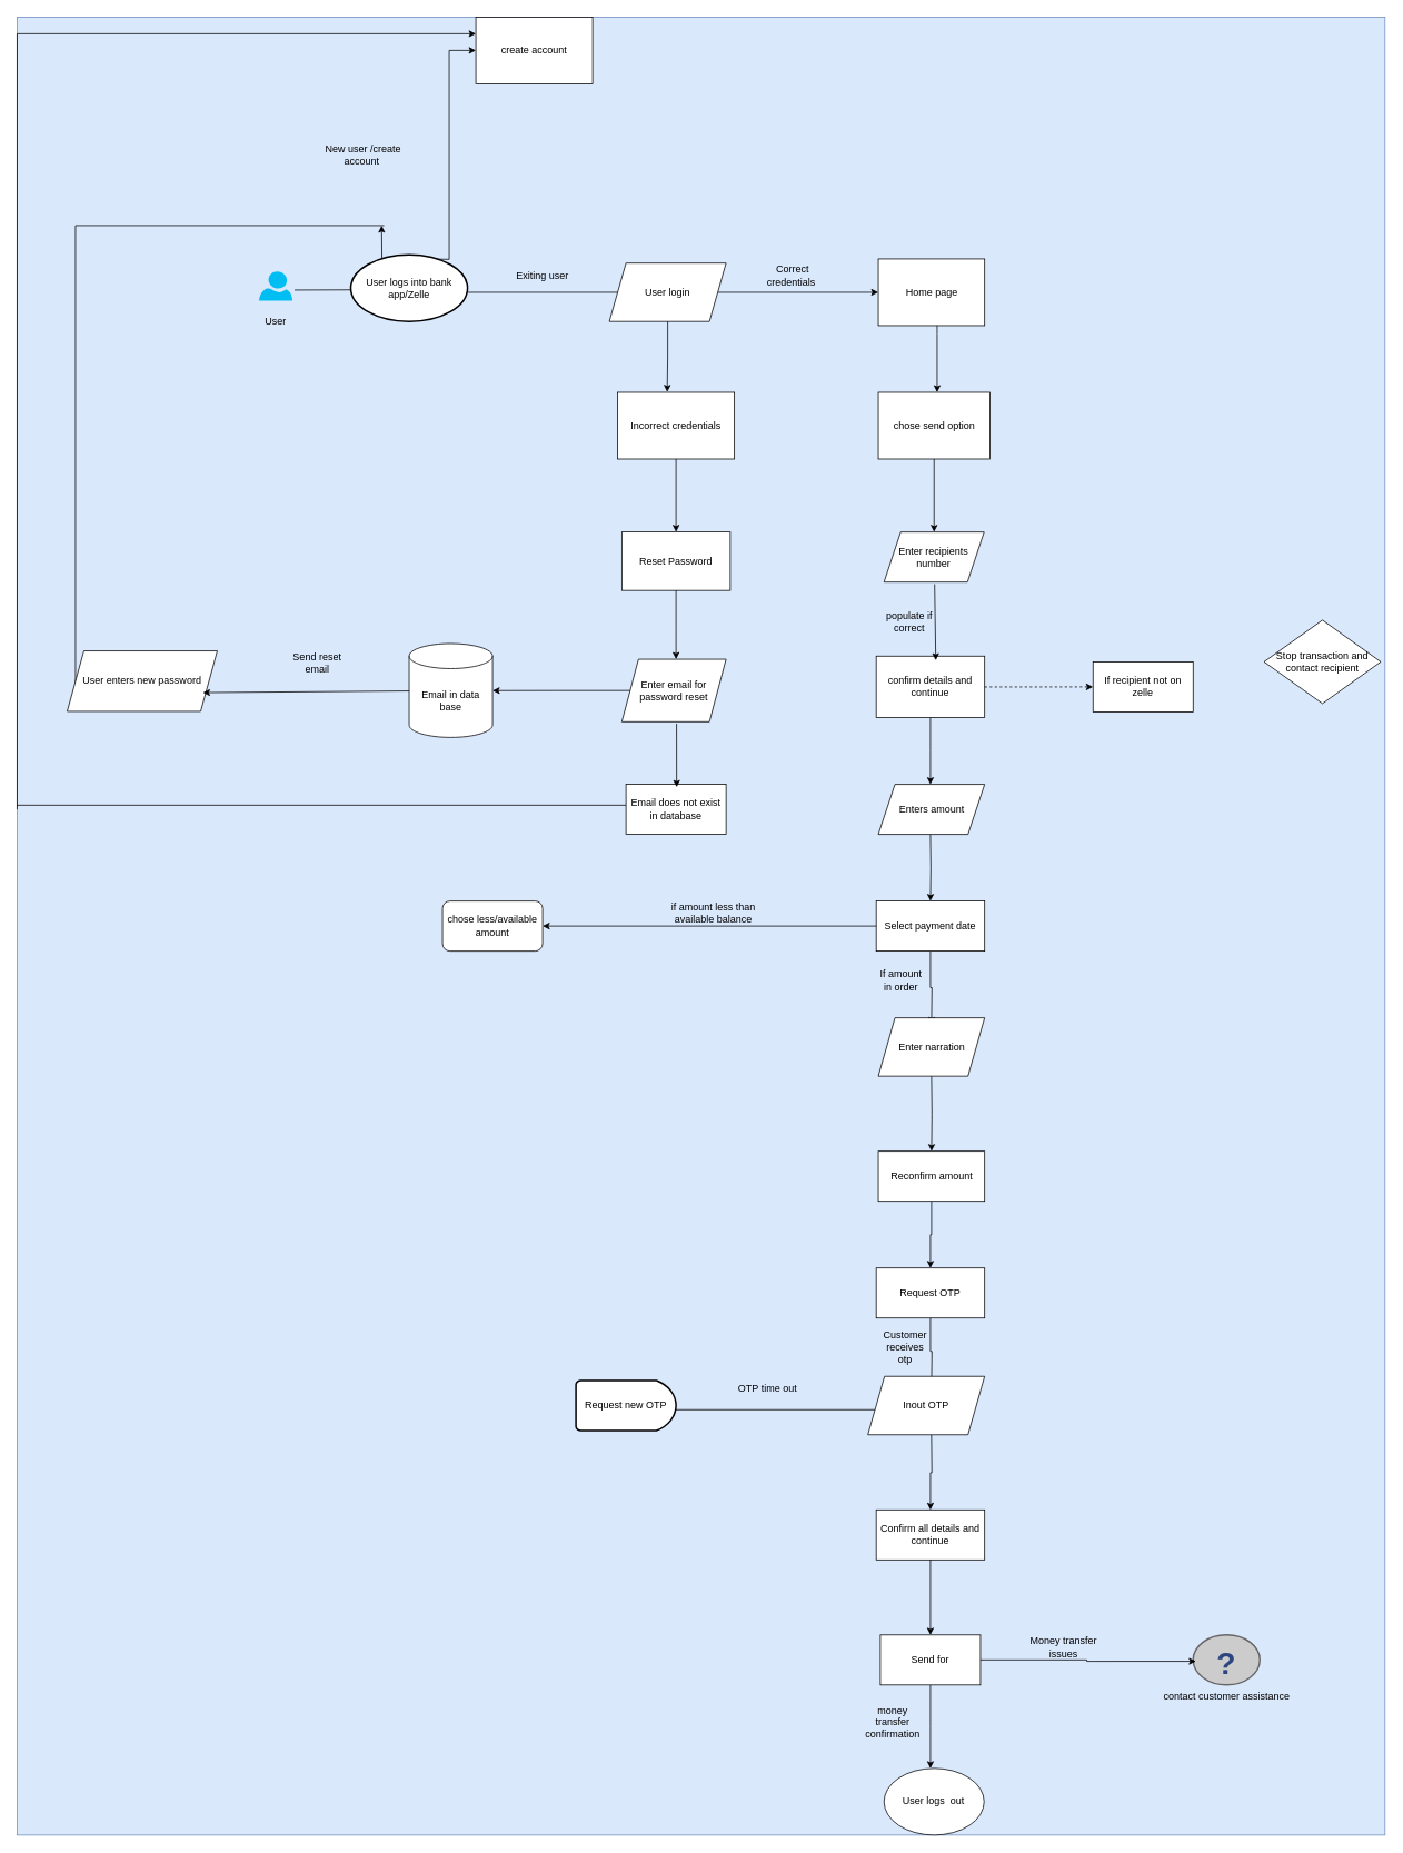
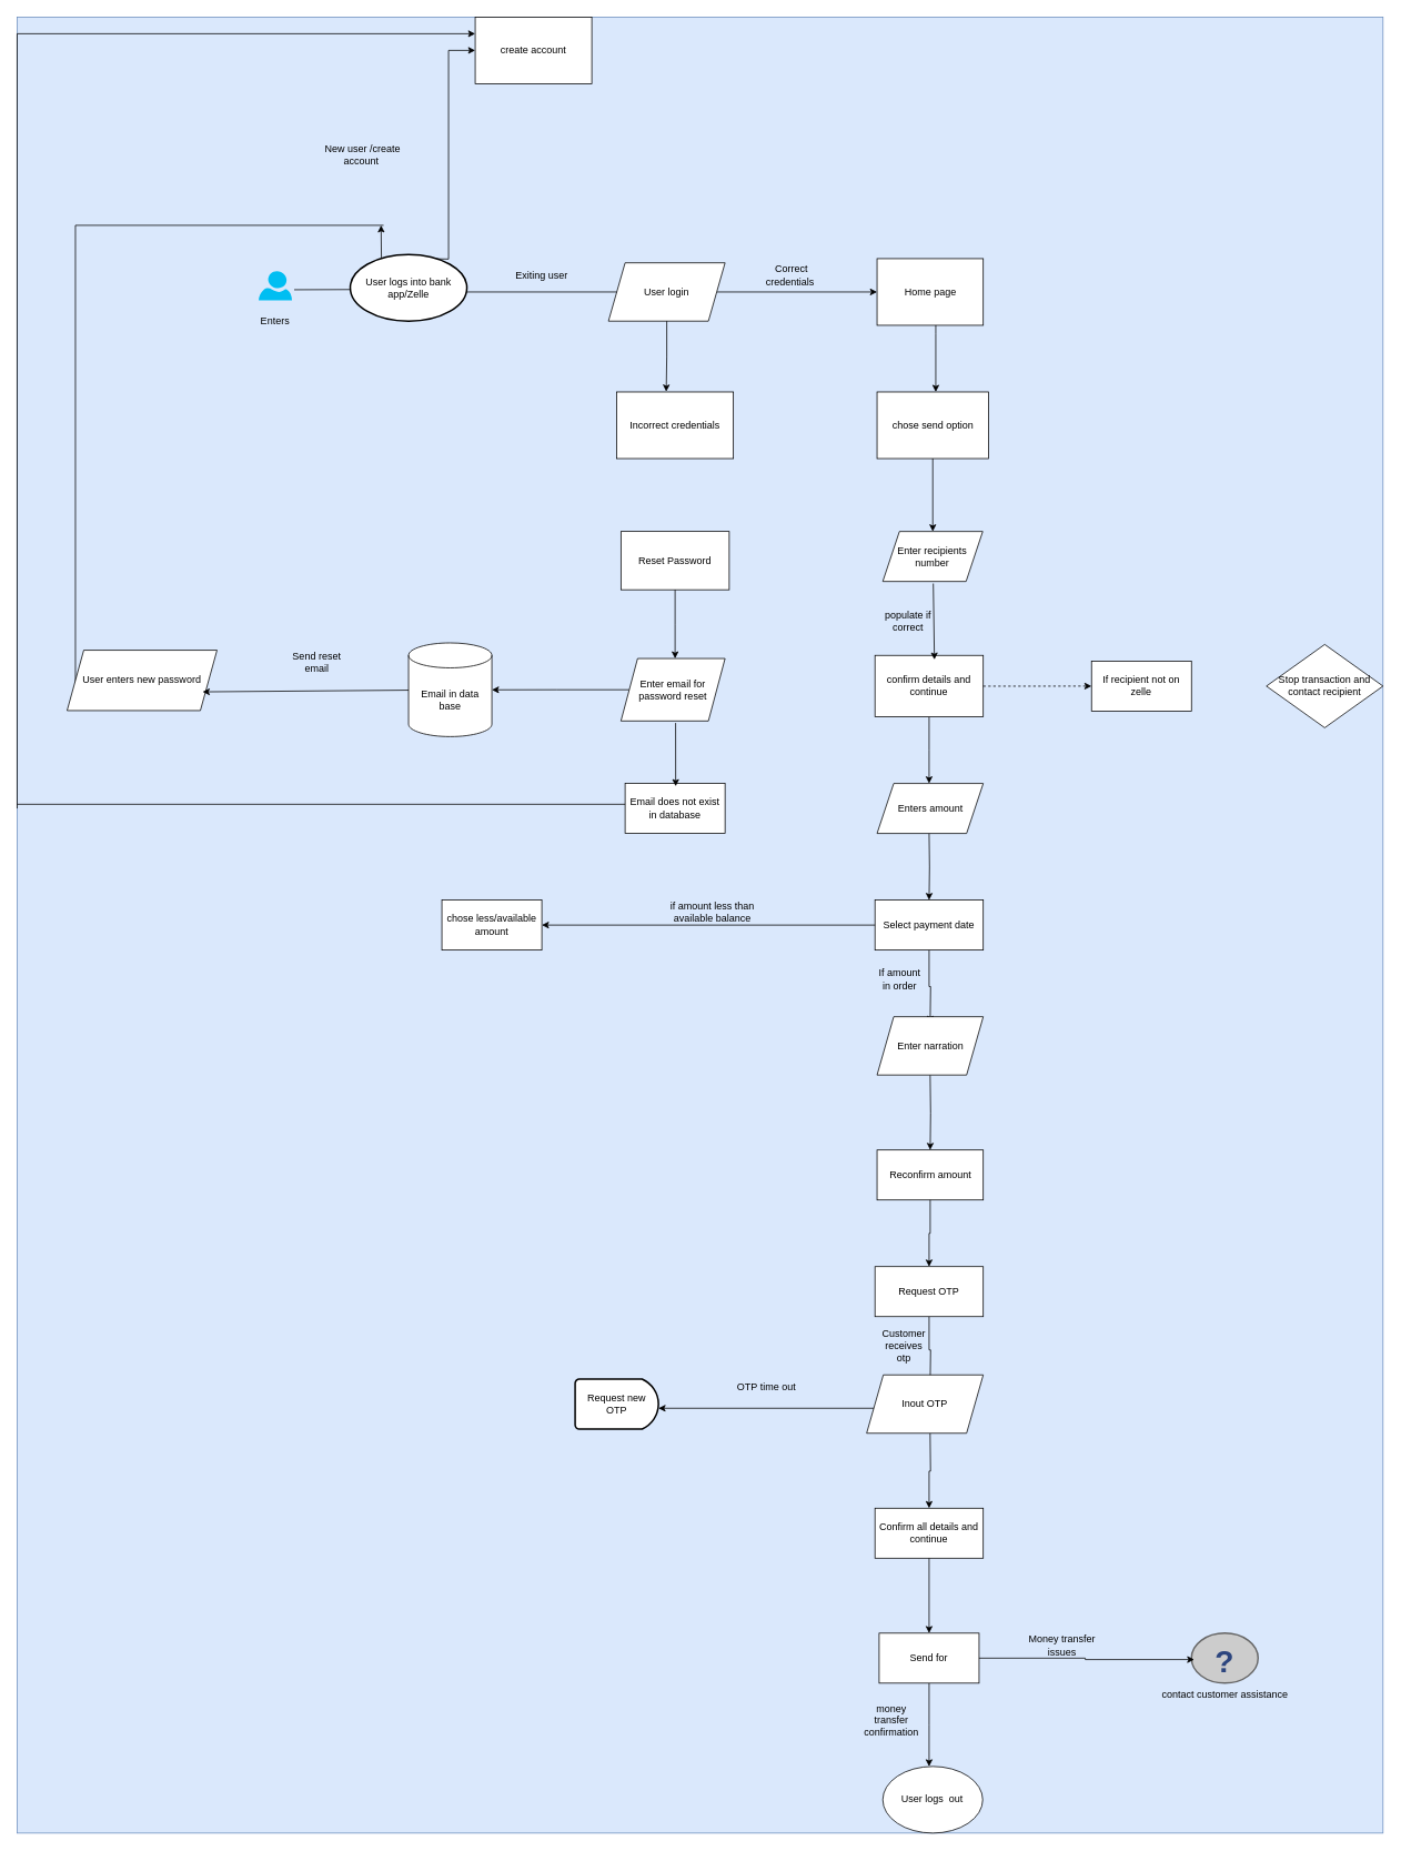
- <mxCell id="72" value="User" style="text;strokeColor=none;align=center;fillColor=none;html=1;verticalAlign=middle;whiteSpace=wrap;rounded=0;" vertex="1" parent="2"><mxGeometry x="280" y="350" width="60" height="30" as="geometry" /></mxCell>
+ <mxCell id="72" value="Enters" style="text;strokeColor=none;align=center;fillColor=none;html=1;verticalAlign=middle;whiteSpace=wrap;rounded=0;" vertex="1" parent="2"><mxGeometry x="280" y="350" width="60" height="30" as="geometry" /></mxCell>
- <mxCell id="15" value="" style="edgeStyle=orthogonalEdgeStyle;rounded=0;orthogonalLoop=1;jettySize=auto;html=1;" edge="1" parent="2" source="13" target="14"><mxGeometry relative="1" as="geometry" /></mxCell>
- <mxCell id="48" value="Stop transaction and contact recipient" style="rhombus;whiteSpace=wrap;html=1;rounded=0;" vertex="1" parent="2"><mxGeometry x="1495" y="723.13" width="140" height="100" as="geometry" /></mxCell>
+ <mxCell id="48" value="Stop transaction and contact recipient" style="rhombus;whiteSpace=wrap;html=1;rounded=0;" vertex="1" parent="2"><mxGeometry x="1500" y="753.13" width="140" height="100" as="geometry" /></mxCell>
- <mxCell id="34" value="chose less/available amount" style="whiteSpace=wrap;html=1;rounded=1;" vertex="1" parent="2"><mxGeometry x="510" y="1060" width="120" height="60" as="geometry" /></mxCell>
+ <mxCell id="34" value="chose less/available amount" style="whiteSpace=wrap;html=1;rounded=0;" vertex="1" parent="2"><mxGeometry x="510" y="1060" width="120" height="60" as="geometry" /></mxCell>
- <mxCell id="71" value="Request new OTP" style="strokeWidth=2;html=1;shape=mxgraph.flowchart.delay;whiteSpace=wrap;rounded=0;" vertex="1" parent="2"><mxGeometry x="670" y="1635" width="120" height="60" as="geometry" /></mxCell>
+ <mxCell id="71" value="Request new OTP" style="strokeWidth=2;html=1;shape=mxgraph.flowchart.delay;whiteSpace=wrap;rounded=0;" vertex="1" parent="2"><mxGeometry x="670" y="1635" width="100" height="60" as="geometry" /></mxCell>
